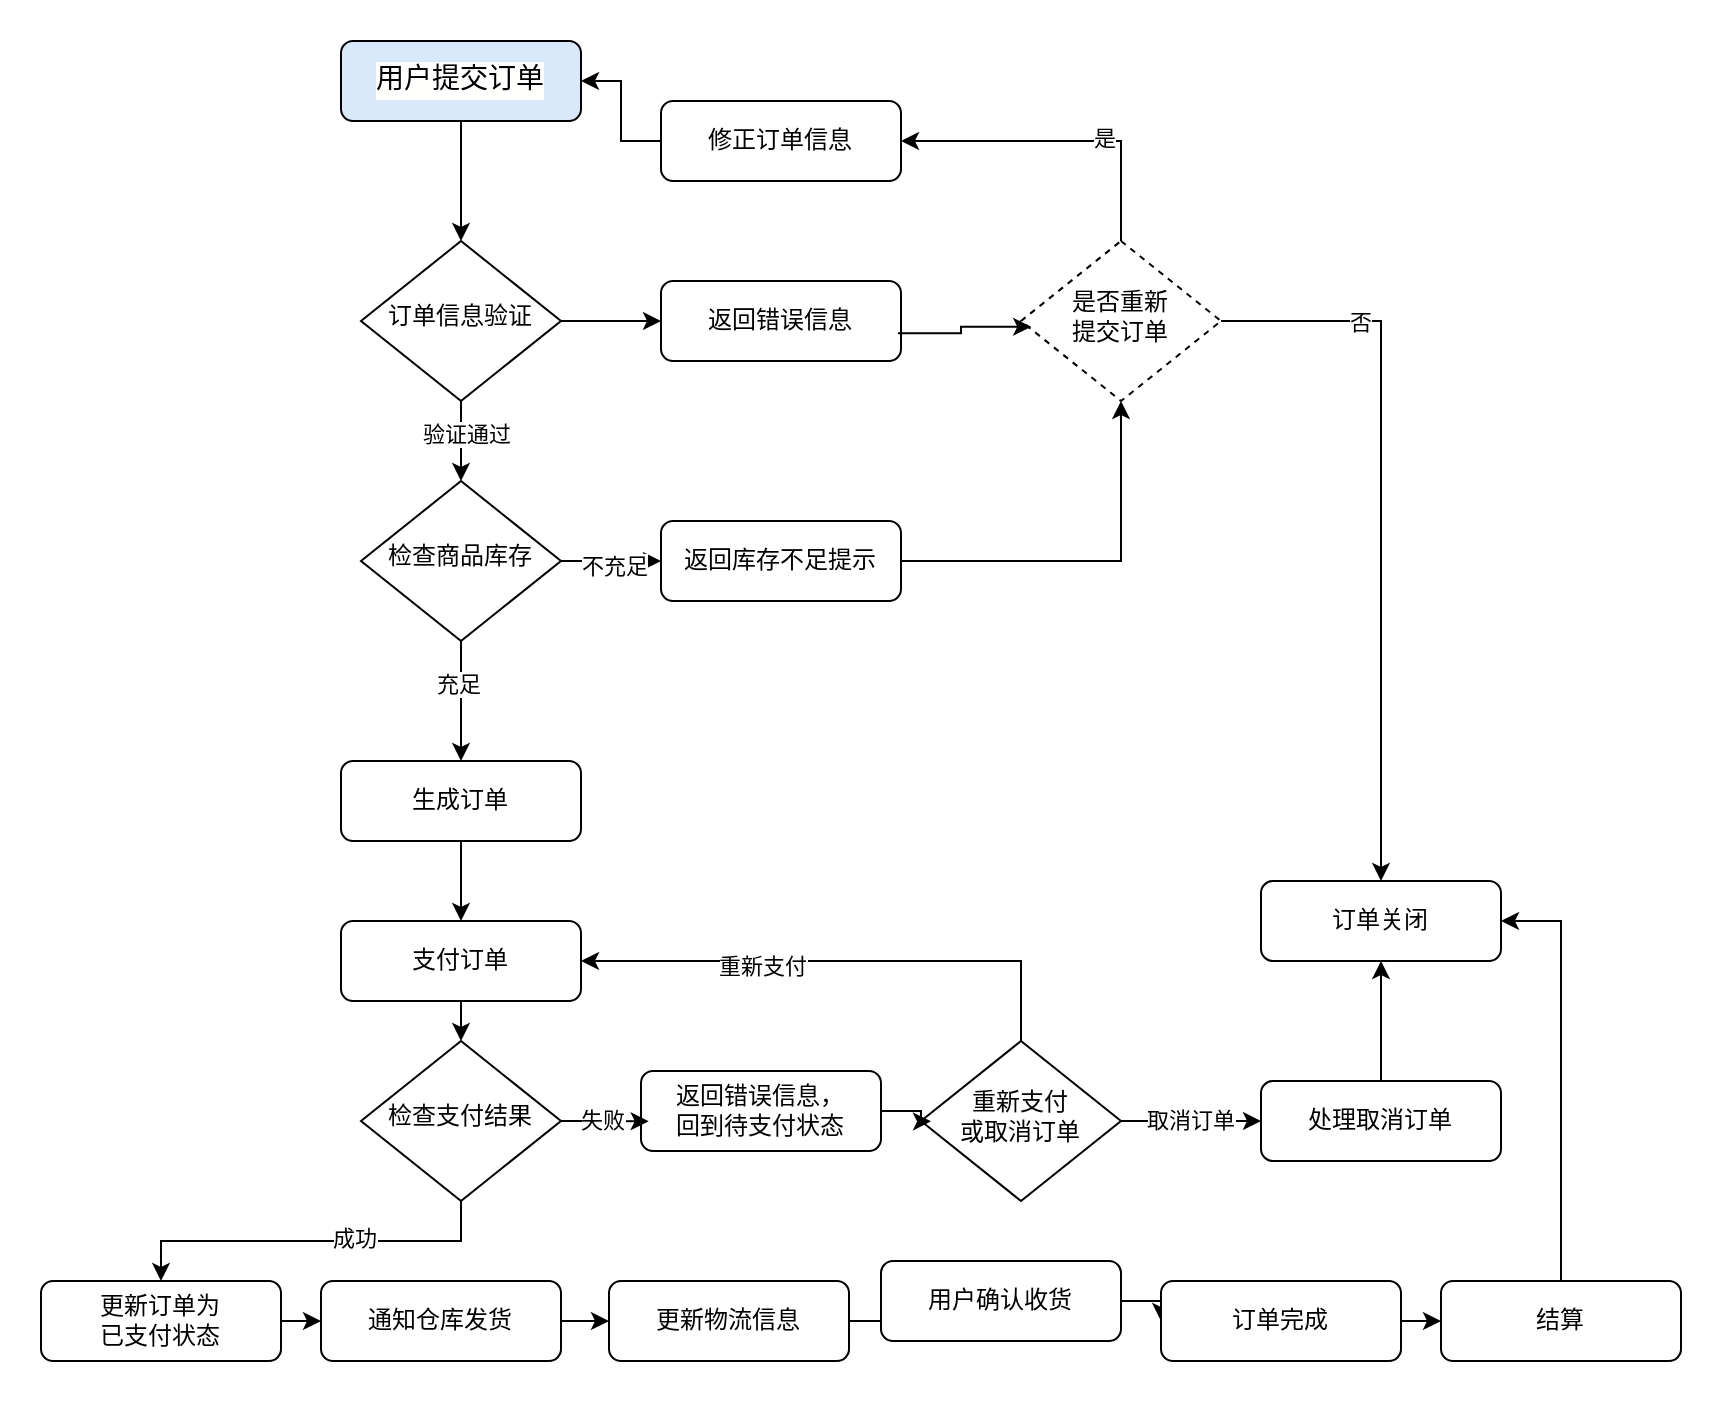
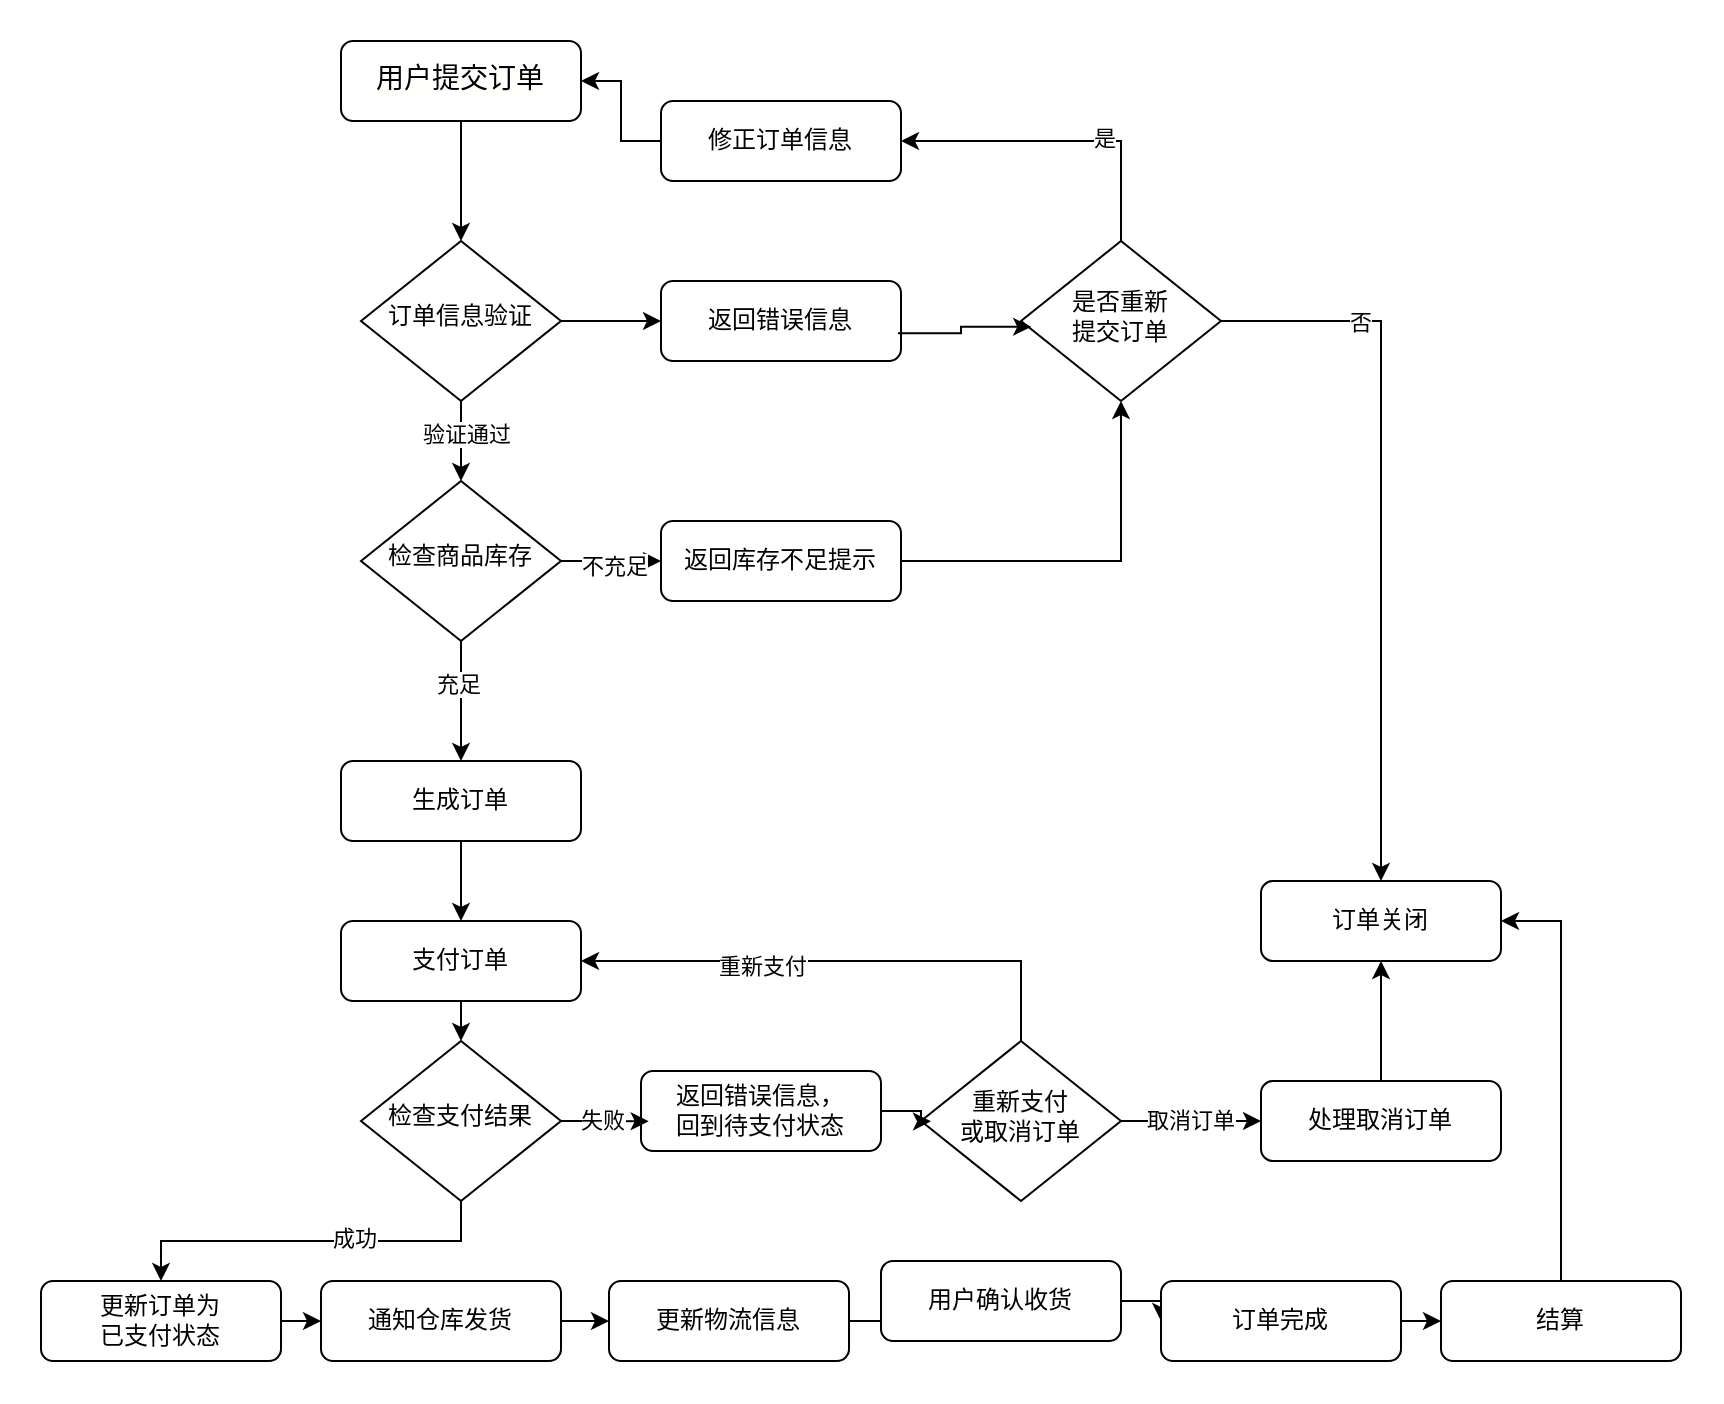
- <mxCell id="3" value="&lt;div style=&quot;background-color: rgb(255, 255, 254); font-family: Consolas, &amp;quot;Courier New&amp;quot;, monospace; font-size: 14px; line-height: 19px; white-space: pre;&quot;&gt;用户提交订单&lt;/div&gt;" style="rounded=1;whiteSpace=wrap;html=1;fontSize=12;glass=0;strokeWidth=1;shadow=0;fillColor=#dae8fc;" parent="1" vertex="1"><mxGeometry x="170" y="20" width="120" height="40" as="geometry" /></mxCell>
+ <mxCell id="3" value="&lt;div style=&quot;background-color: rgb(255, 255, 254); font-family: Consolas, &amp;quot;Courier New&amp;quot;, monospace; font-size: 14px; line-height: 19px; white-space: pre;&quot;&gt;用户提交订单&lt;/div&gt;" style="rounded=1;whiteSpace=wrap;html=1;fontSize=12;glass=0;strokeWidth=1;shadow=0;" parent="1" vertex="1"><mxGeometry x="170" y="20" width="120" height="40" as="geometry" /></mxCell>
- <mxCell id="24" value="是否重新&lt;div&gt;提交订单&lt;/div&gt;" style="rhombus;whiteSpace=wrap;html=1;shadow=0;fontFamily=Helvetica;fontSize=12;align=center;strokeWidth=1;spacing=6;spacingTop=-4;dashed=1;" vertex="1" parent="1"><mxGeometry x="510" y="120" width="100" height="80" as="geometry" /></mxCell>
+ <mxCell id="24" value="是否重新&lt;div&gt;提交订单&lt;/div&gt;" style="rhombus;whiteSpace=wrap;html=1;shadow=0;fontFamily=Helvetica;fontSize=12;align=center;strokeWidth=1;spacing=6;spacingTop=-4;" vertex="1" parent="1"><mxGeometry x="510" y="120" width="100" height="80" as="geometry" /></mxCell>
